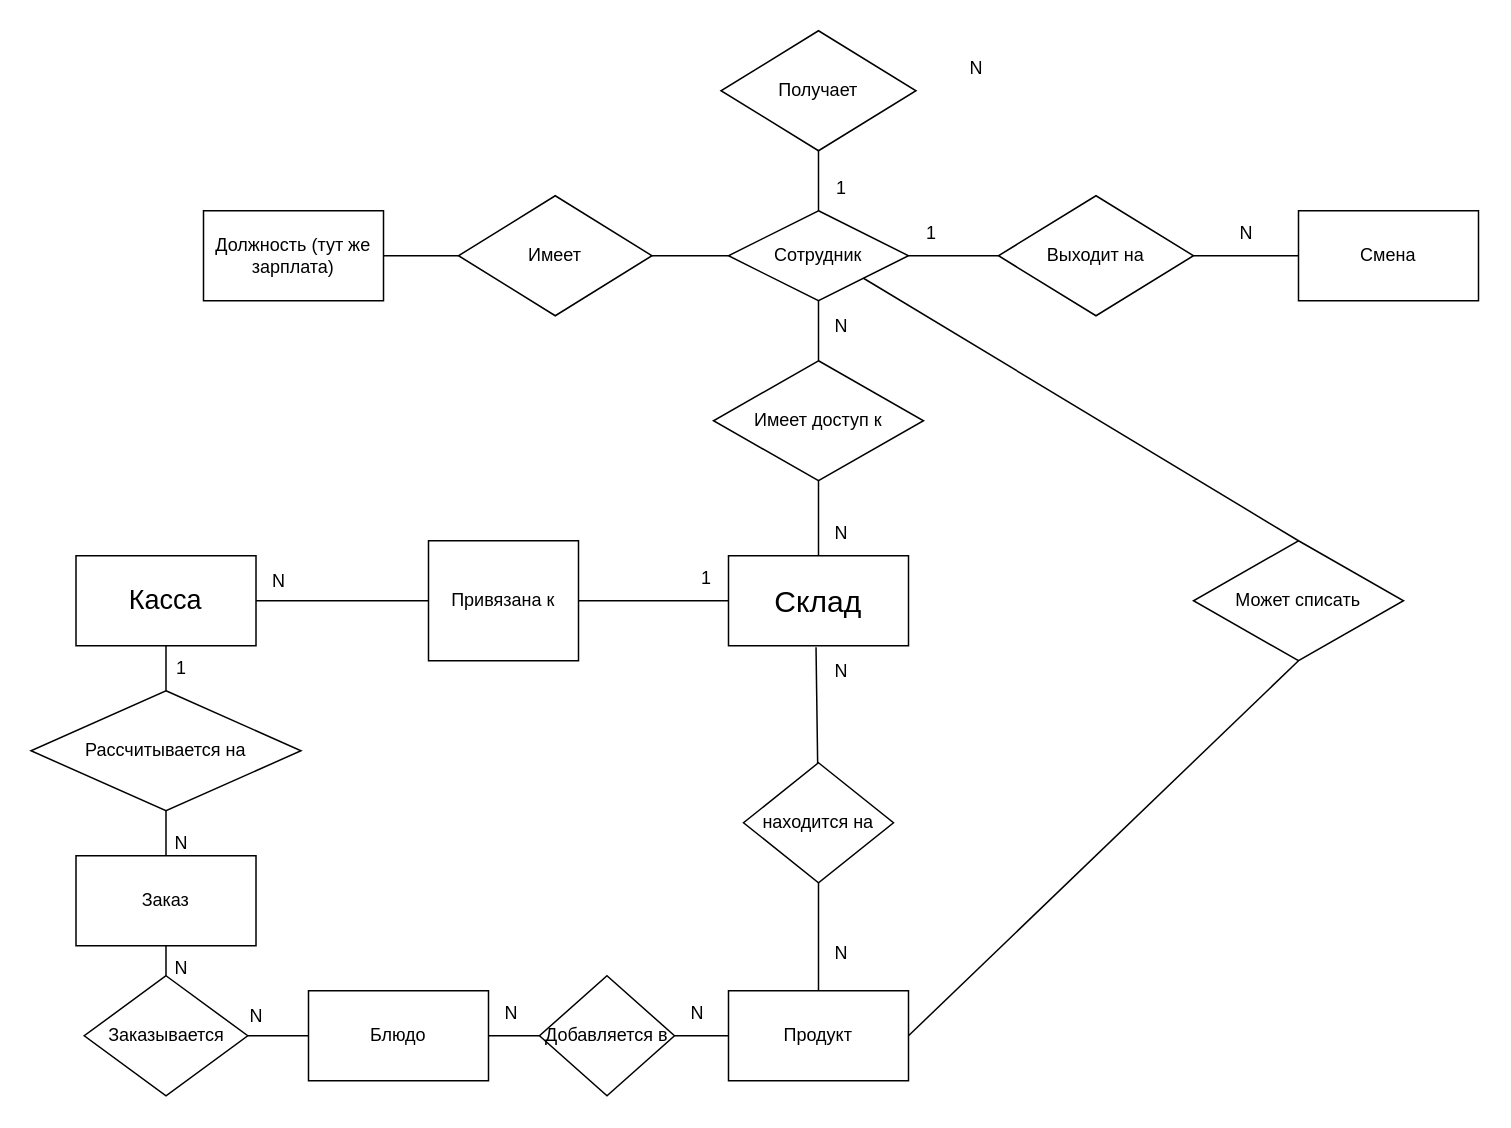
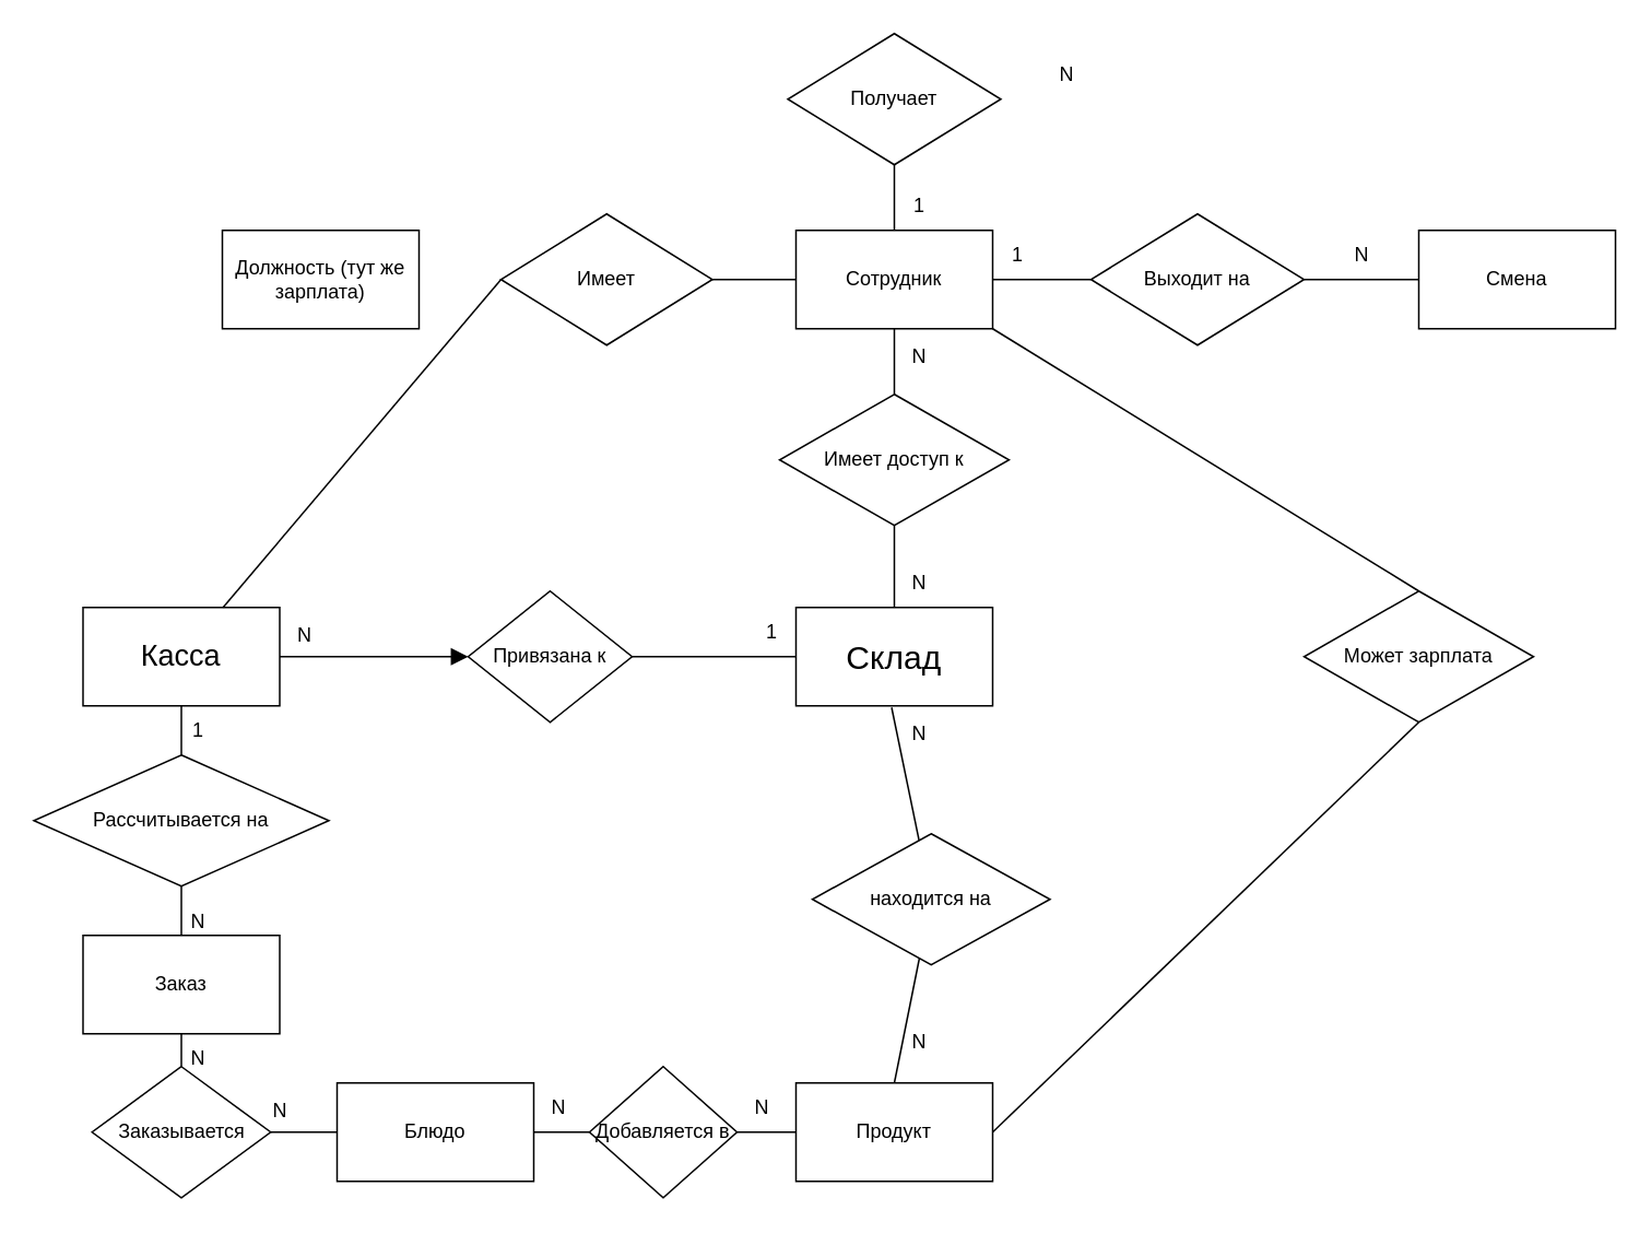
- <mxCell id="51" value="" style="endArrow=none;html=1;rounded=0;entryX=1;entryY=0.5;entryDx=0;entryDy=0;exitX=0;exitY=0.5;exitDx=0;exitDy=0;" edge="1" parent="1" source="49" target="48"><mxGeometry width="50" height="50" relative="1" as="geometry"><mxPoint x="865" y="320" as="sourcePoint" /><mxPoint x="825" y="320" as="targetPoint" /></mxGeometry></mxCell>
+ <mxCell id="51" value="" style="endArrow=none;html=1;rounded=0;exitX=0;exitY=0.5;exitDx=0;exitDy=0;" edge="1" parent="1" source="49" target="3"><mxGeometry width="50" height="50" relative="1" as="geometry"><mxPoint x="865" y="320" as="sourcePoint" /><mxPoint x="825" y="320" as="targetPoint" /></mxGeometry></mxCell>
- <mxCell id="7" value="Сотрудник" style="rhombus;whiteSpace=wrap;html=1;" parent="1" vertex="1"><mxGeometry x="485" y="140" width="120" height="60" as="geometry" /></mxCell>
+ <mxCell id="7" value="Сотрудник" style="rounded=0;whiteSpace=wrap;html=1;" parent="1" vertex="1"><mxGeometry x="485" y="140" width="120" height="60" as="geometry" /></mxCell>
- <mxCell id="25" value="" style="endArrow=none;html=1;rounded=0;fontSize=12;startSize=8;endSize=8;curved=1;entryX=0;entryY=0.5;entryDx=0;entryDy=0;exitX=1;exitY=0.5;exitDx=0;exitDy=0;" parent="1" source="3" target="12" edge="1"><mxGeometry width="50" height="50" relative="1" as="geometry"><mxPoint x="215" y="400" as="sourcePoint" /><mxPoint x="265" y="350" as="targetPoint" /></mxGeometry></mxCell>
+ <mxCell id="25" value="" style="endArrow=block;html=1;rounded=0;fontSize=12;startSize=8;endSize=8;curved=1;entryX=0;entryY=0.5;entryDx=0;entryDy=0;exitX=1;exitY=0.5;exitDx=0;exitDy=0;" parent="1" source="3" target="12" edge="1"><mxGeometry width="50" height="50" relative="1" as="geometry"><mxPoint x="215" y="400" as="sourcePoint" /><mxPoint x="265" y="350" as="targetPoint" /></mxGeometry></mxCell>
- <mxCell id="12" value="Привязана к" style="whiteSpace=wrap;html=1;rounded=0;" parent="1" vertex="1"><mxGeometry x="285" y="360" width="100" height="80" as="geometry" /></mxCell>
+ <mxCell id="12" value="Привязана к" style="rhombus;whiteSpace=wrap;html=1;" parent="1" vertex="1"><mxGeometry x="285" y="360" width="100" height="80" as="geometry" /></mxCell>
- <mxCell id="52" value="Может списать" style="rhombus;whiteSpace=wrap;html=1;" vertex="1" parent="1"><mxGeometry x="795" y="360" width="140" height="80" as="geometry" /></mxCell>
+ <mxCell id="52" value="Может зарплата" style="rhombus;whiteSpace=wrap;html=1;" vertex="1" parent="1"><mxGeometry x="795" y="360" width="140" height="80" as="geometry" /></mxCell>
- <mxCell id="8" value="находится на" style="rhombus;whiteSpace=wrap;html=1;" parent="1" vertex="1"><mxGeometry x="495" y="508" width="100" height="80" as="geometry" /></mxCell>
+ <mxCell id="8" value="находится на" style="rhombus;whiteSpace=wrap;html=1;" parent="1" vertex="1"><mxGeometry x="495" y="508" width="145" height="80" as="geometry" /></mxCell>
